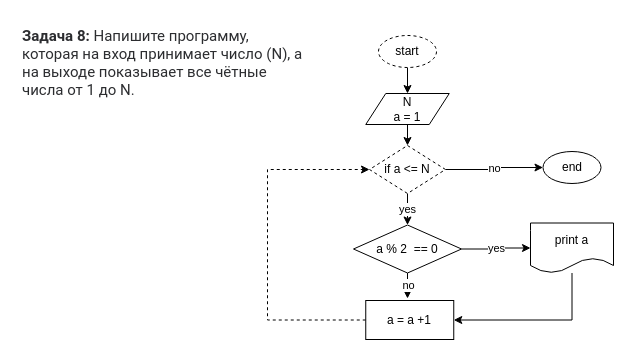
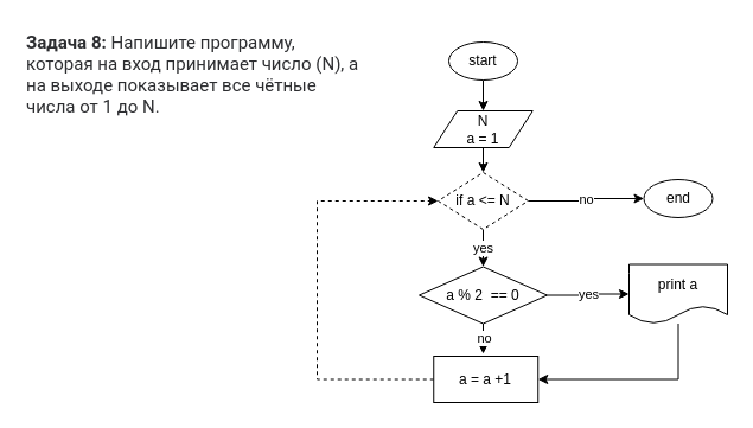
- <mxCell id="3" value="start" style="ellipse;whiteSpace=wrap;html=1;dashed=1;" vertex="1" parent="1"><mxGeometry x="378" y="35" width="58" height="32" as="geometry" /></mxCell>
+ <mxCell id="3" value="start" style="ellipse;whiteSpace=wrap;html=1;" vertex="1" parent="1"><mxGeometry x="378" y="35" width="58" height="32" as="geometry" /></mxCell>
